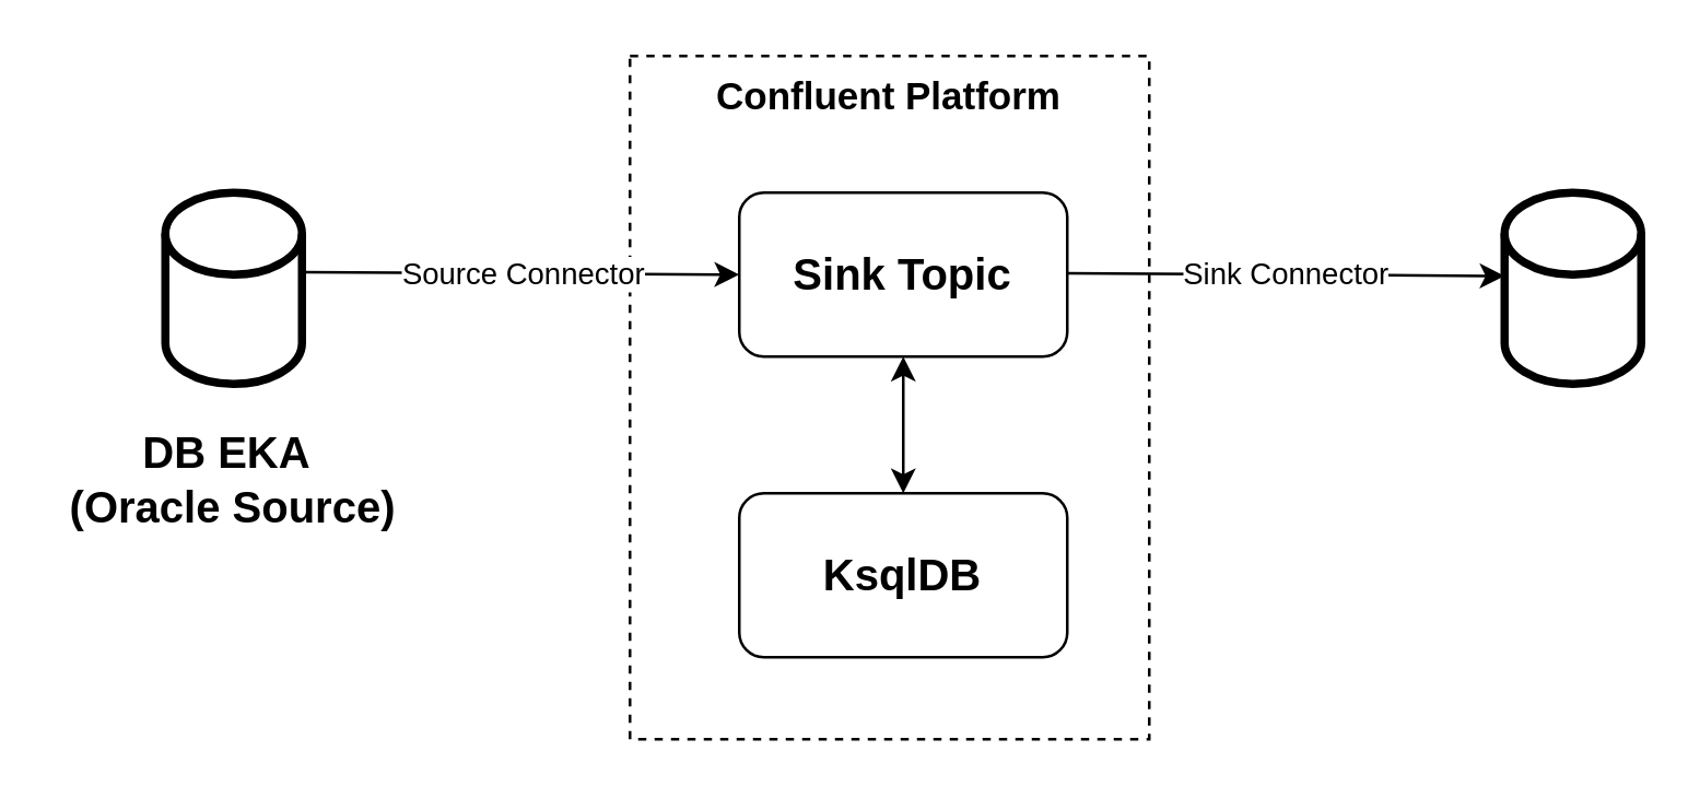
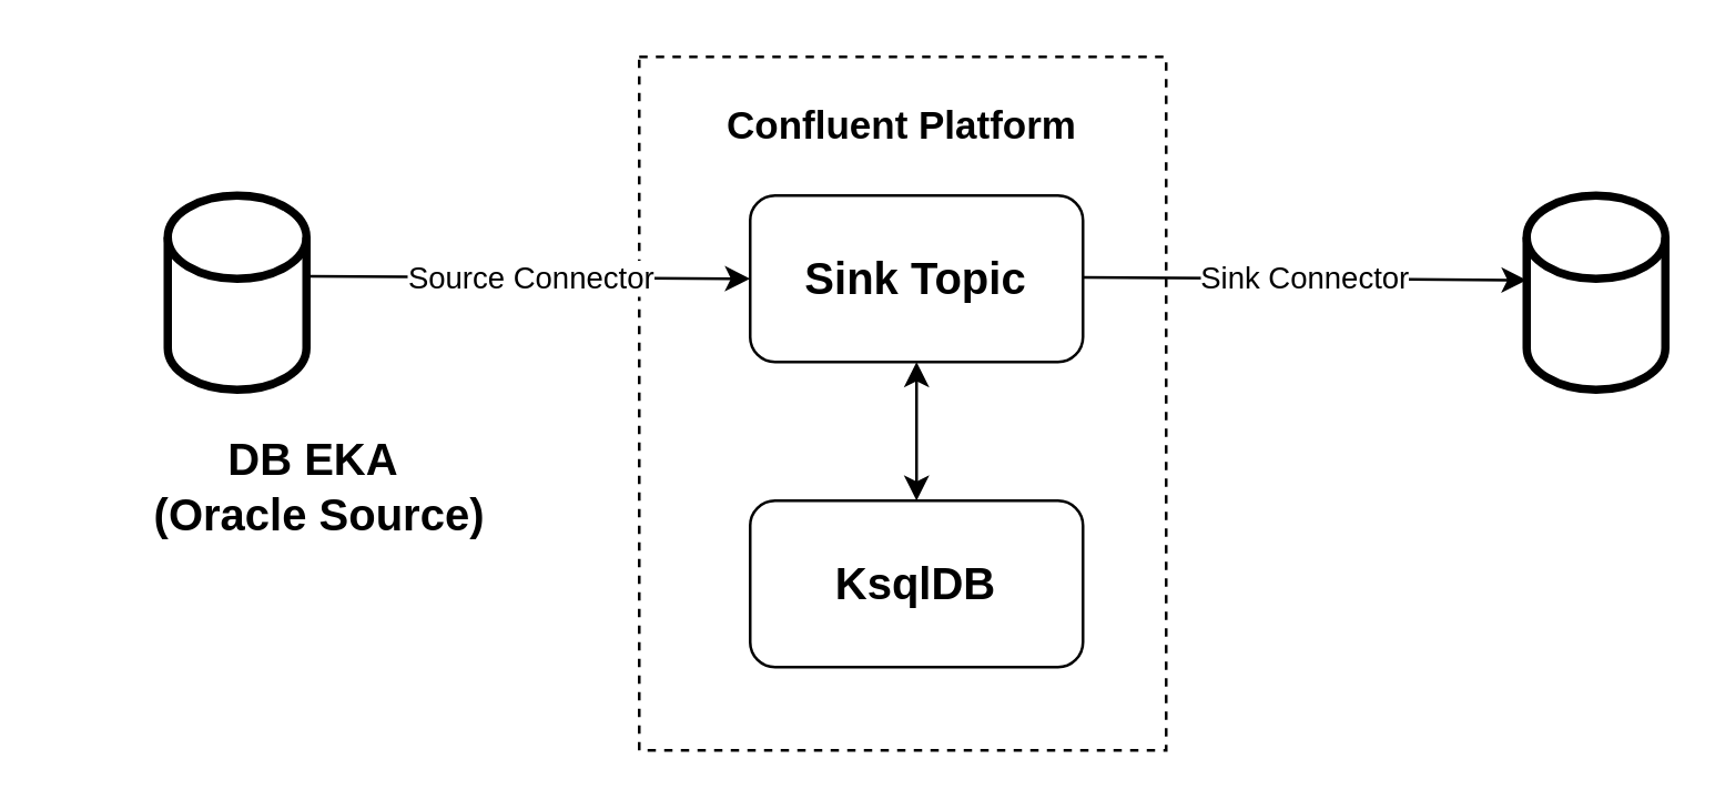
- <mxCell id="15" value="&lt;font style=&quot;font-size: 14px;&quot;&gt;&lt;b&gt;Confluent Platform&lt;/b&gt;&lt;/font&gt;" style="text;html=1;align=center;verticalAlign=middle;whiteSpace=wrap;rounded=0;" vertex="1" parent="1"><mxGeometry x="240" y="20" width="170" height="30" as="geometry" /></mxCell>
+ <mxCell id="15" value="&lt;font style=&quot;font-size: 14px;&quot;&gt;&lt;b&gt;Confluent Platform&lt;/b&gt;&lt;/font&gt;" style="text;html=1;align=center;verticalAlign=middle;whiteSpace=wrap;rounded=0;" vertex="1" parent="1"><mxGeometry x="240" y="30" width="170" height="30" as="geometry" /></mxCell>
- <mxCell id="9" value="&lt;span style=&quot;font-size: 16px;&quot;&gt;&lt;b&gt;DB EKA&amp;nbsp;&lt;/b&gt;&lt;/span&gt;&lt;div&gt;&lt;span style=&quot;font-size: 16px;&quot;&gt;&lt;b&gt;(Oracle Source)&lt;/b&gt;&lt;/span&gt;&lt;/div&gt;" style="text;html=1;align=center;verticalAlign=middle;whiteSpace=wrap;rounded=0;" vertex="1" parent="1"><mxGeometry x="20" y="150" width="130" height="50" as="geometry" /></mxCell>
+ <mxCell id="9" value="&lt;span style=&quot;font-size: 16px;&quot;&gt;&lt;b&gt;DB EKA&amp;nbsp;&lt;/b&gt;&lt;/span&gt;&lt;div&gt;&lt;span style=&quot;font-size: 16px;&quot;&gt;&lt;b&gt;(Oracle Source)&lt;/b&gt;&lt;/span&gt;&lt;/div&gt;" style="text;html=1;align=center;verticalAlign=middle;whiteSpace=wrap;rounded=0;" vertex="1" parent="1"><mxGeometry x="50" y="150" width="130" height="50" as="geometry" /></mxCell>
